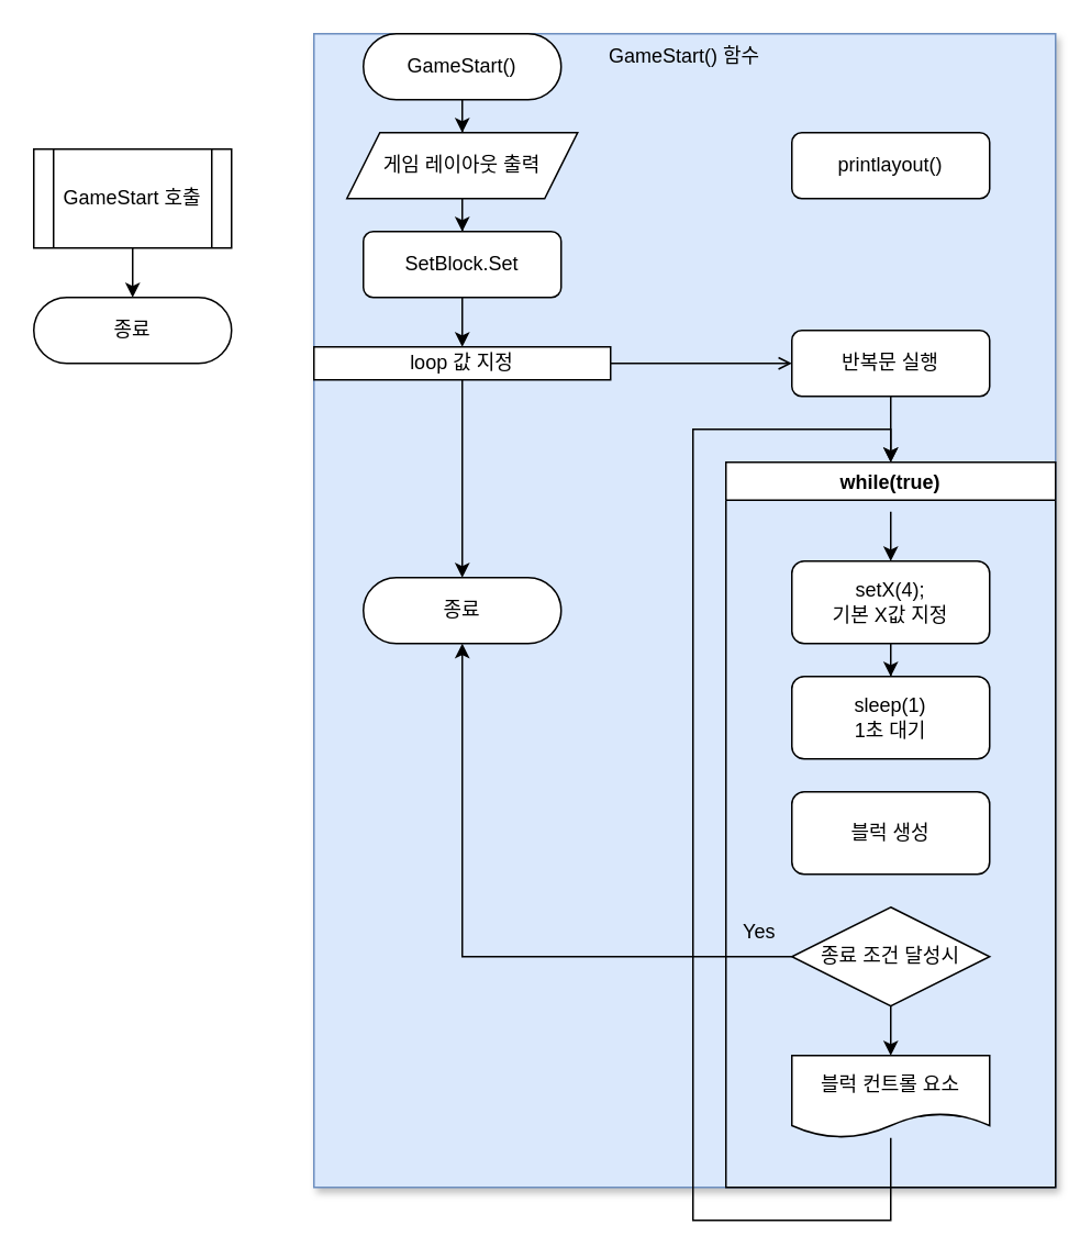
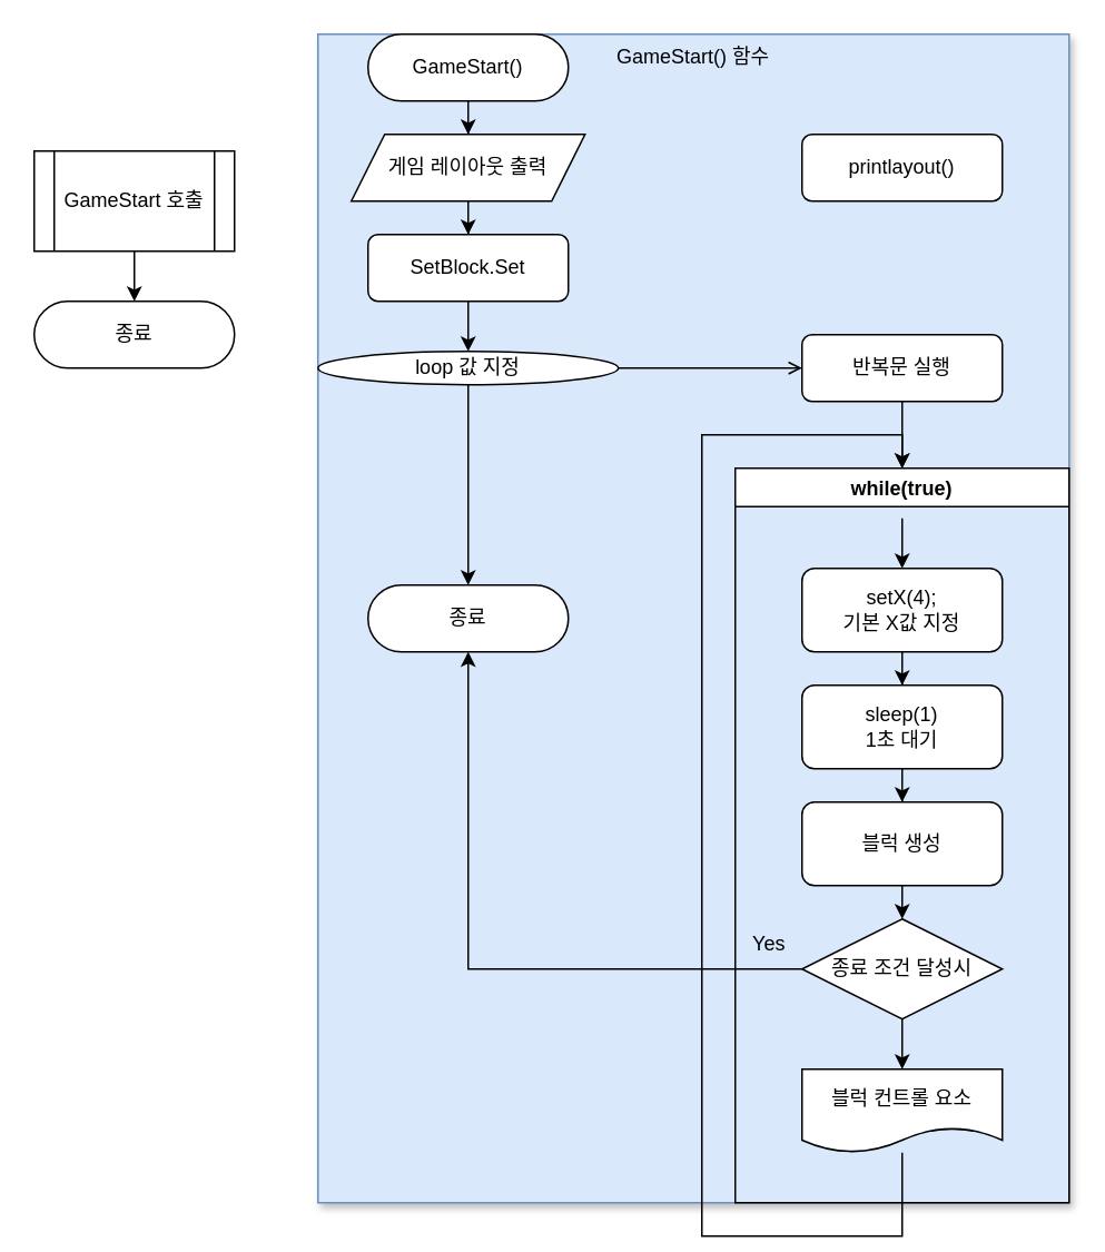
- <mxCell id="12" value="loop 값 지정" style="rounded=1;whiteSpace=wrap;html=1;fontSize=12;glass=0;strokeWidth=1;shadow=0;arcSize=0;" vertex="1" parent="5"><mxGeometry y="190" width="180" height="20" as="geometry" /></mxCell>
+ <mxCell id="12" value="loop 값 지정" style="ellipse;whiteSpace=wrap;html=1;fontSize=12;glass=0;strokeWidth=1;shadow=0;arcSize=0;" vertex="1" parent="5"><mxGeometry y="190" width="180" height="20" as="geometry" /></mxCell>
+ <mxCell id="18" value="" style="edgeStyle=orthogonalEdgeStyle;rounded=0;orthogonalLoop=1;jettySize=auto;html=1;" edge="1" parent="14" source="19" target="21"><mxGeometry relative="1" as="geometry" /></mxCell>
+ <mxCell id="20" style="edgeStyle=orthogonalEdgeStyle;rounded=0;orthogonalLoop=1;jettySize=auto;html=1;exitX=0.5;exitY=1;exitDx=0;exitDy=0;entryX=0.5;entryY=0;entryDx=0;entryDy=0;" edge="1" parent="14" source="21" target="23"><mxGeometry relative="1" as="geometry" /></mxCell>
